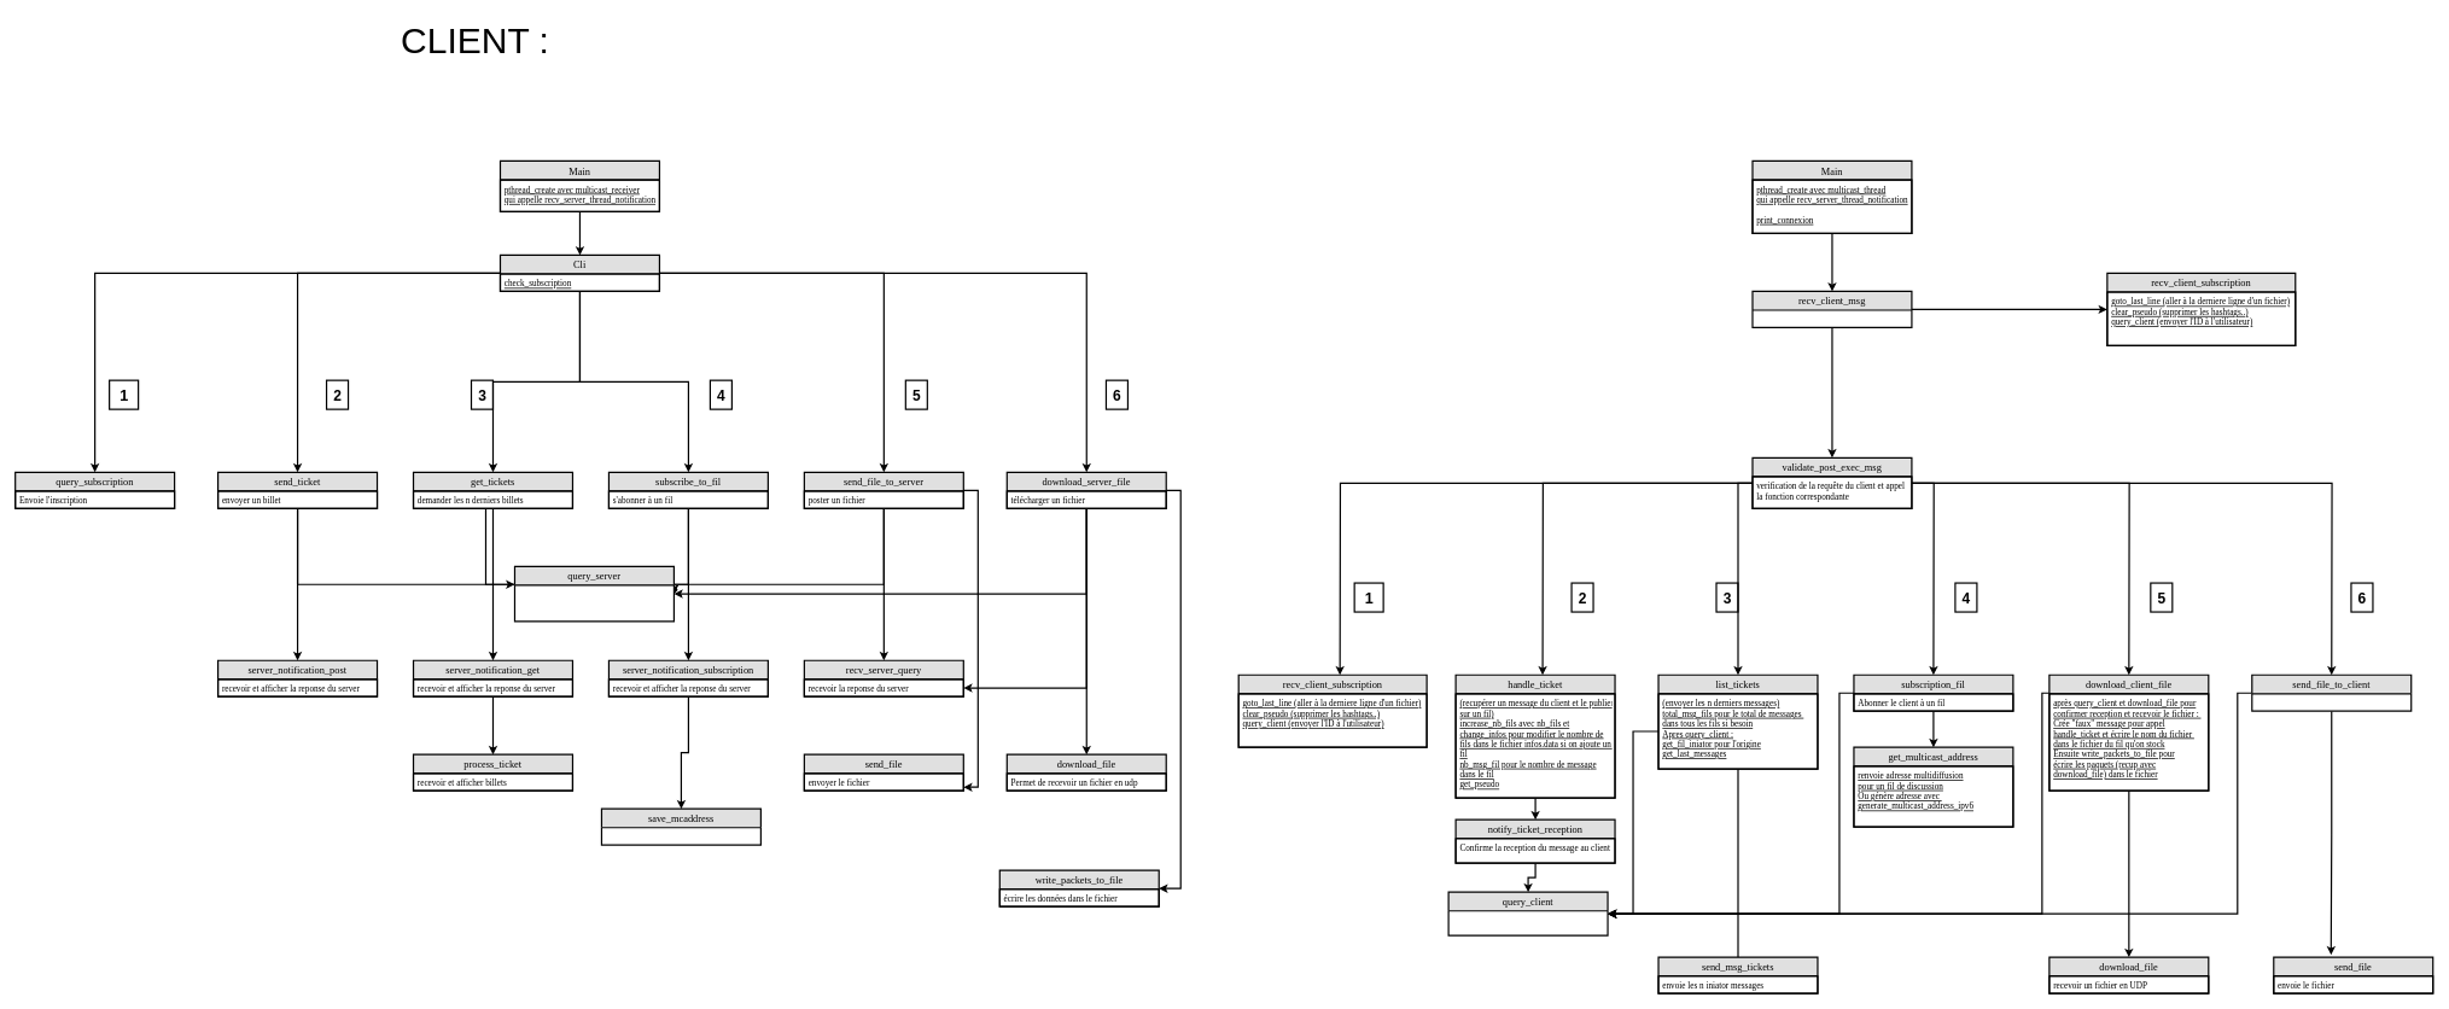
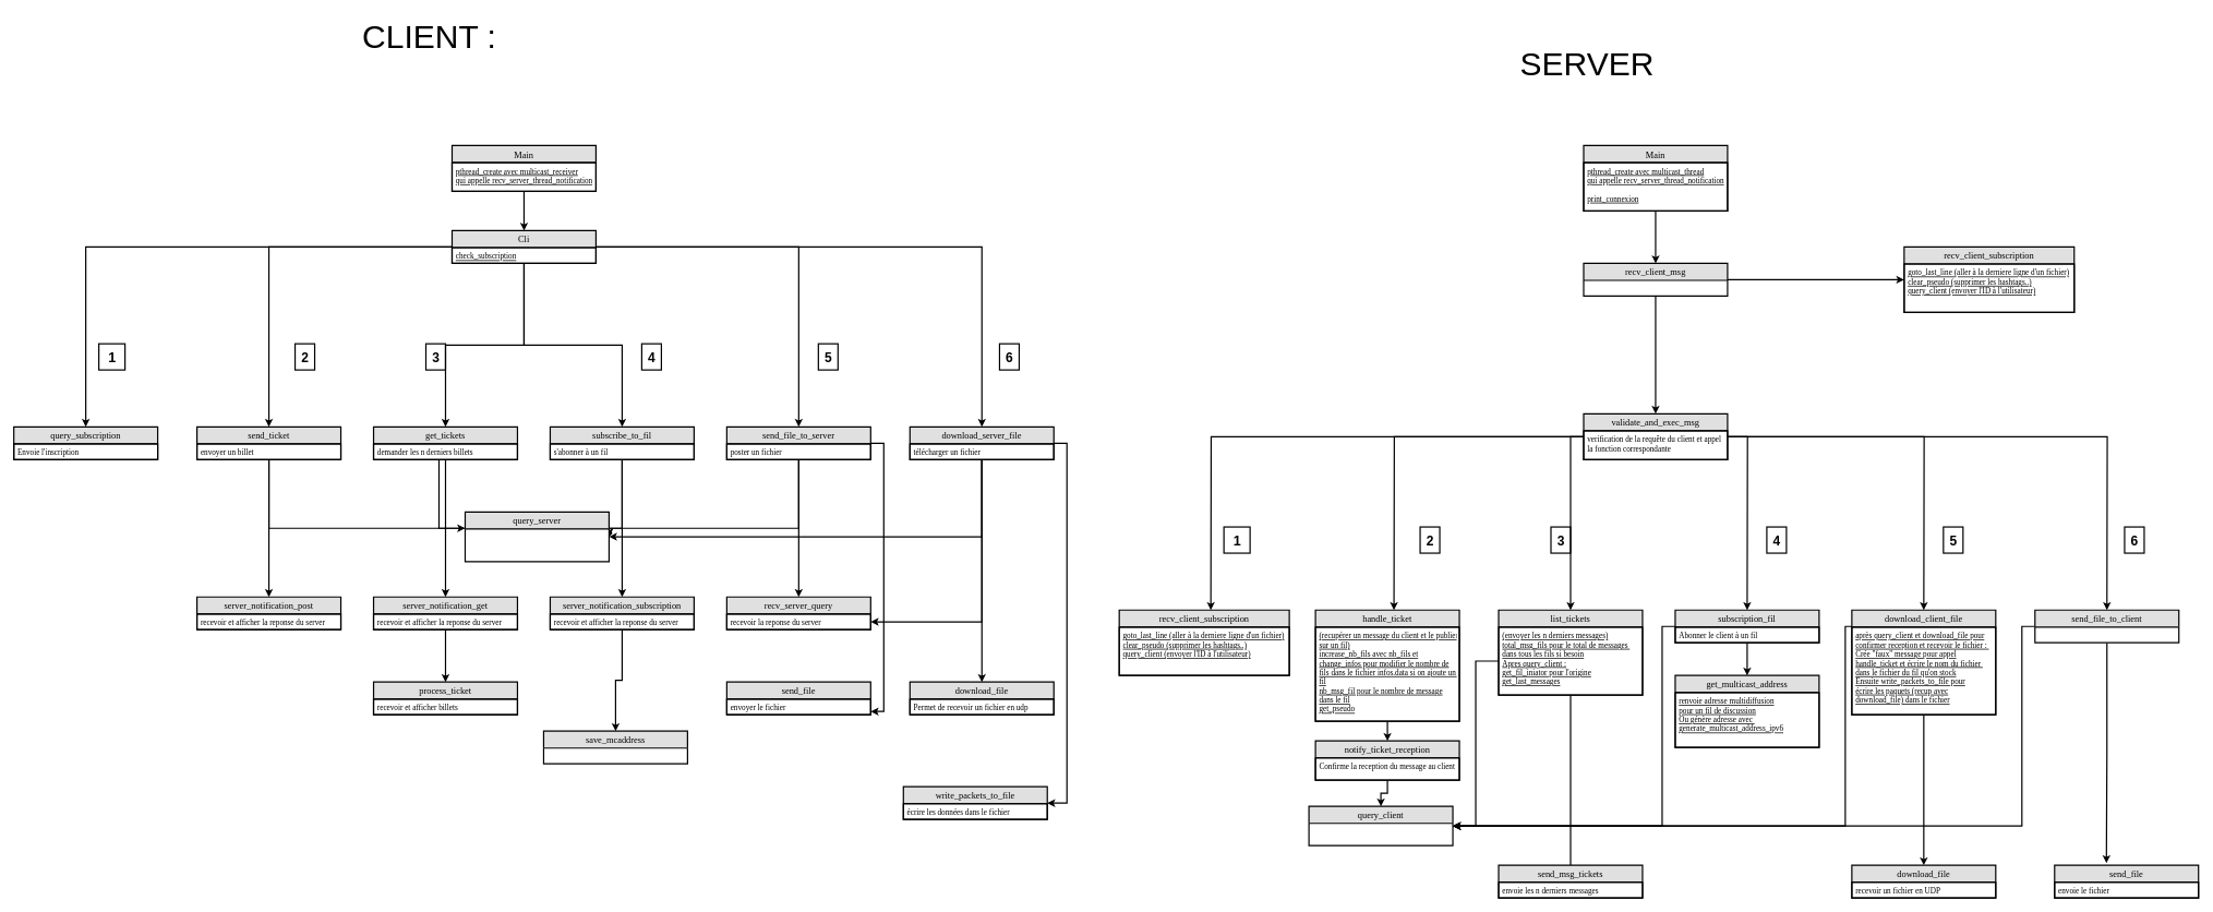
+ <mxCell id="65" value="&lt;font style=&quot;font-size: 50px;&quot;&gt;SERVER&lt;/font&gt;" style="text;html=1;align=center;verticalAlign=middle;resizable=0;points=[];autosize=1;strokeColor=none;fillColor=none;fontColor=#000000;" parent="1" vertex="1"><mxGeometry x="2310" y="62" width="230" height="70" as="geometry" /></mxCell>
- <mxCell id="75" value="validate_post_exec_msg" style="swimlane;fontStyle=0;childLayout=stackLayout;horizontal=1;startSize=26;fillColor=#e0e0e0;horizontalStack=0;resizeParent=1;resizeParentMax=0;resizeLast=0;collapsible=1;marginBottom=0;swimlaneFillColor=#ffffff;align=center;fontSize=14;fontFamily=Comic Sans MS;fontColor=#000000;strokeColor=#000000;strokeWidth=2;" parent="1" vertex="1"><mxGeometry x="2420" y="632" width="220" height="70" as="geometry" /></mxCell>
+ <mxCell id="75" value="validate_and_exec_msg" style="swimlane;fontStyle=0;childLayout=stackLayout;horizontal=1;startSize=26;fillColor=#e0e0e0;horizontalStack=0;resizeParent=1;resizeParentMax=0;resizeLast=0;collapsible=1;marginBottom=0;swimlaneFillColor=#ffffff;align=center;fontSize=14;fontFamily=Comic Sans MS;fontColor=#000000;strokeColor=#000000;strokeWidth=2;" parent="1" vertex="1"><mxGeometry x="2420" y="632" width="220" height="70" as="geometry" /></mxCell>
- <mxCell id="100" value="envoie les n iniator messages" style="text;strokeColor=#000000;fillColor=none;spacingLeft=4;spacingRight=4;overflow=hidden;rotatable=0;points=[[0,0.5],[1,0.5]];portConstraint=eastwest;fontSize=12;fontStyle=0;fontFamily=Comic Sans MS;fontColor=#000000;strokeWidth=2;" parent="99" vertex="1"><mxGeometry y="26" width="220" height="24" as="geometry" /></mxCell>
+ <mxCell id="100" value="envoie les n derniers messages" style="text;strokeColor=#000000;fillColor=none;spacingLeft=4;spacingRight=4;overflow=hidden;rotatable=0;points=[[0,0.5],[1,0.5]];portConstraint=eastwest;fontSize=12;fontStyle=0;fontFamily=Comic Sans MS;fontColor=#000000;strokeWidth=2;" parent="99" vertex="1"><mxGeometry y="26" width="220" height="24" as="geometry" /></mxCell>
